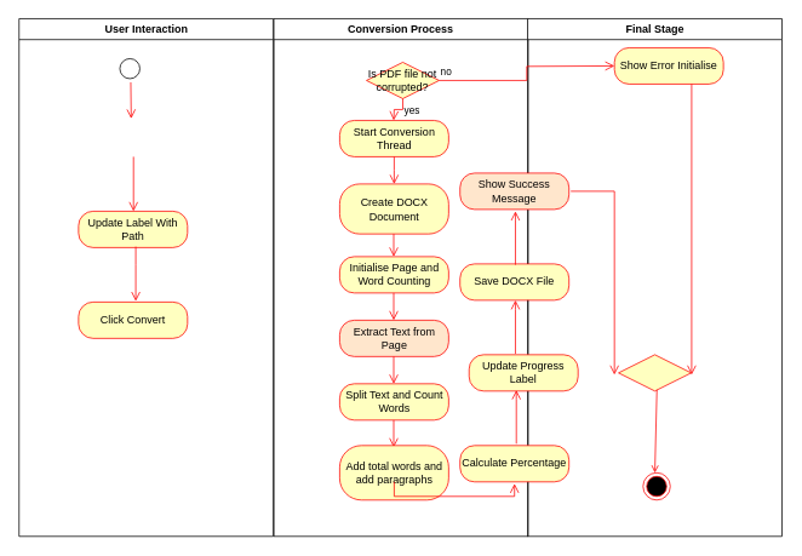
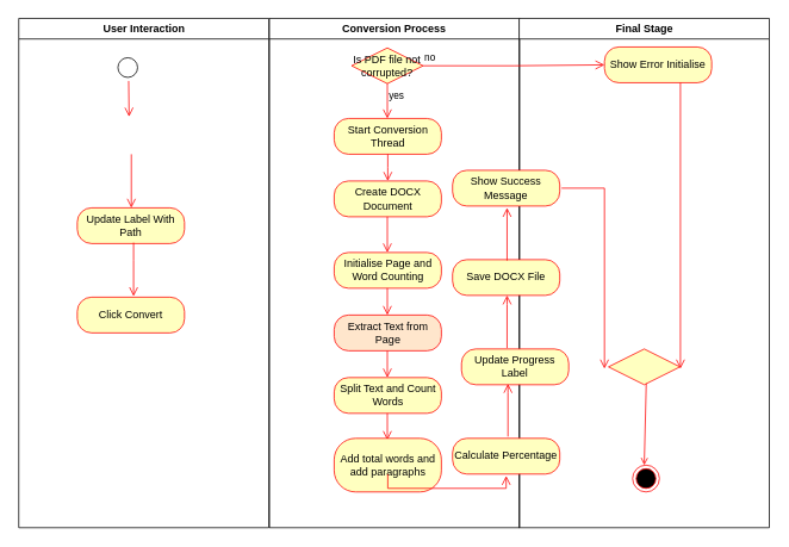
- <mxCell id="32" value="Is PDF file not corrupted?" style="rhombus;whiteSpace=wrap;html=1;fontColor=#000000;fillColor=#ffffc0;strokeColor=#ff0000;" parent="1" vertex="1"><mxGeometry x="403" y="68" width="80" height="40" as="geometry" /></mxCell>
+ <mxCell id="32" value="Is PDF file not corrupted?" style="rhombus;whiteSpace=wrap;html=1;fontColor=#000000;fillColor=#ffffc0;strokeColor=#ff0000;" parent="1" vertex="1"><mxGeometry x="393" y="53" width="80" height="40" as="geometry" /></mxCell>
- <mxCell id="29" value="Show Success Message" style="rounded=1;whiteSpace=wrap;html=1;arcSize=40;fontColor=#000000;fillColor=#ffe6cc;strokeColor=#ff0000;" parent="21" vertex="1"><mxGeometry x="-74.5" y="170" width="120" height="40" as="geometry" /></mxCell>
+ <mxCell id="29" value="Show Success Message" style="rounded=1;whiteSpace=wrap;html=1;arcSize=40;fontColor=#000000;fillColor=#ffffc0;strokeColor=#ff0000;" parent="21" vertex="1"><mxGeometry x="-74.5" y="170" width="120" height="40" as="geometry" /></mxCell>
- <mxCell id="11" value="Create DOCX Document" style="rounded=1;whiteSpace=wrap;html=1;arcSize=40;fontColor=#000000;fillColor=#ffffc0;strokeColor=#ff0000;" parent="8" vertex="1"><mxGeometry x="72.5" y="182" width="120" height="55" as="geometry" /></mxCell>
+ <mxCell id="11" value="Create DOCX Document" style="rounded=1;whiteSpace=wrap;html=1;arcSize=40;fontColor=#000000;fillColor=#ffffc0;strokeColor=#ff0000;" parent="8" vertex="1"><mxGeometry x="72.5" y="182" width="120" height="40" as="geometry" /></mxCell>
